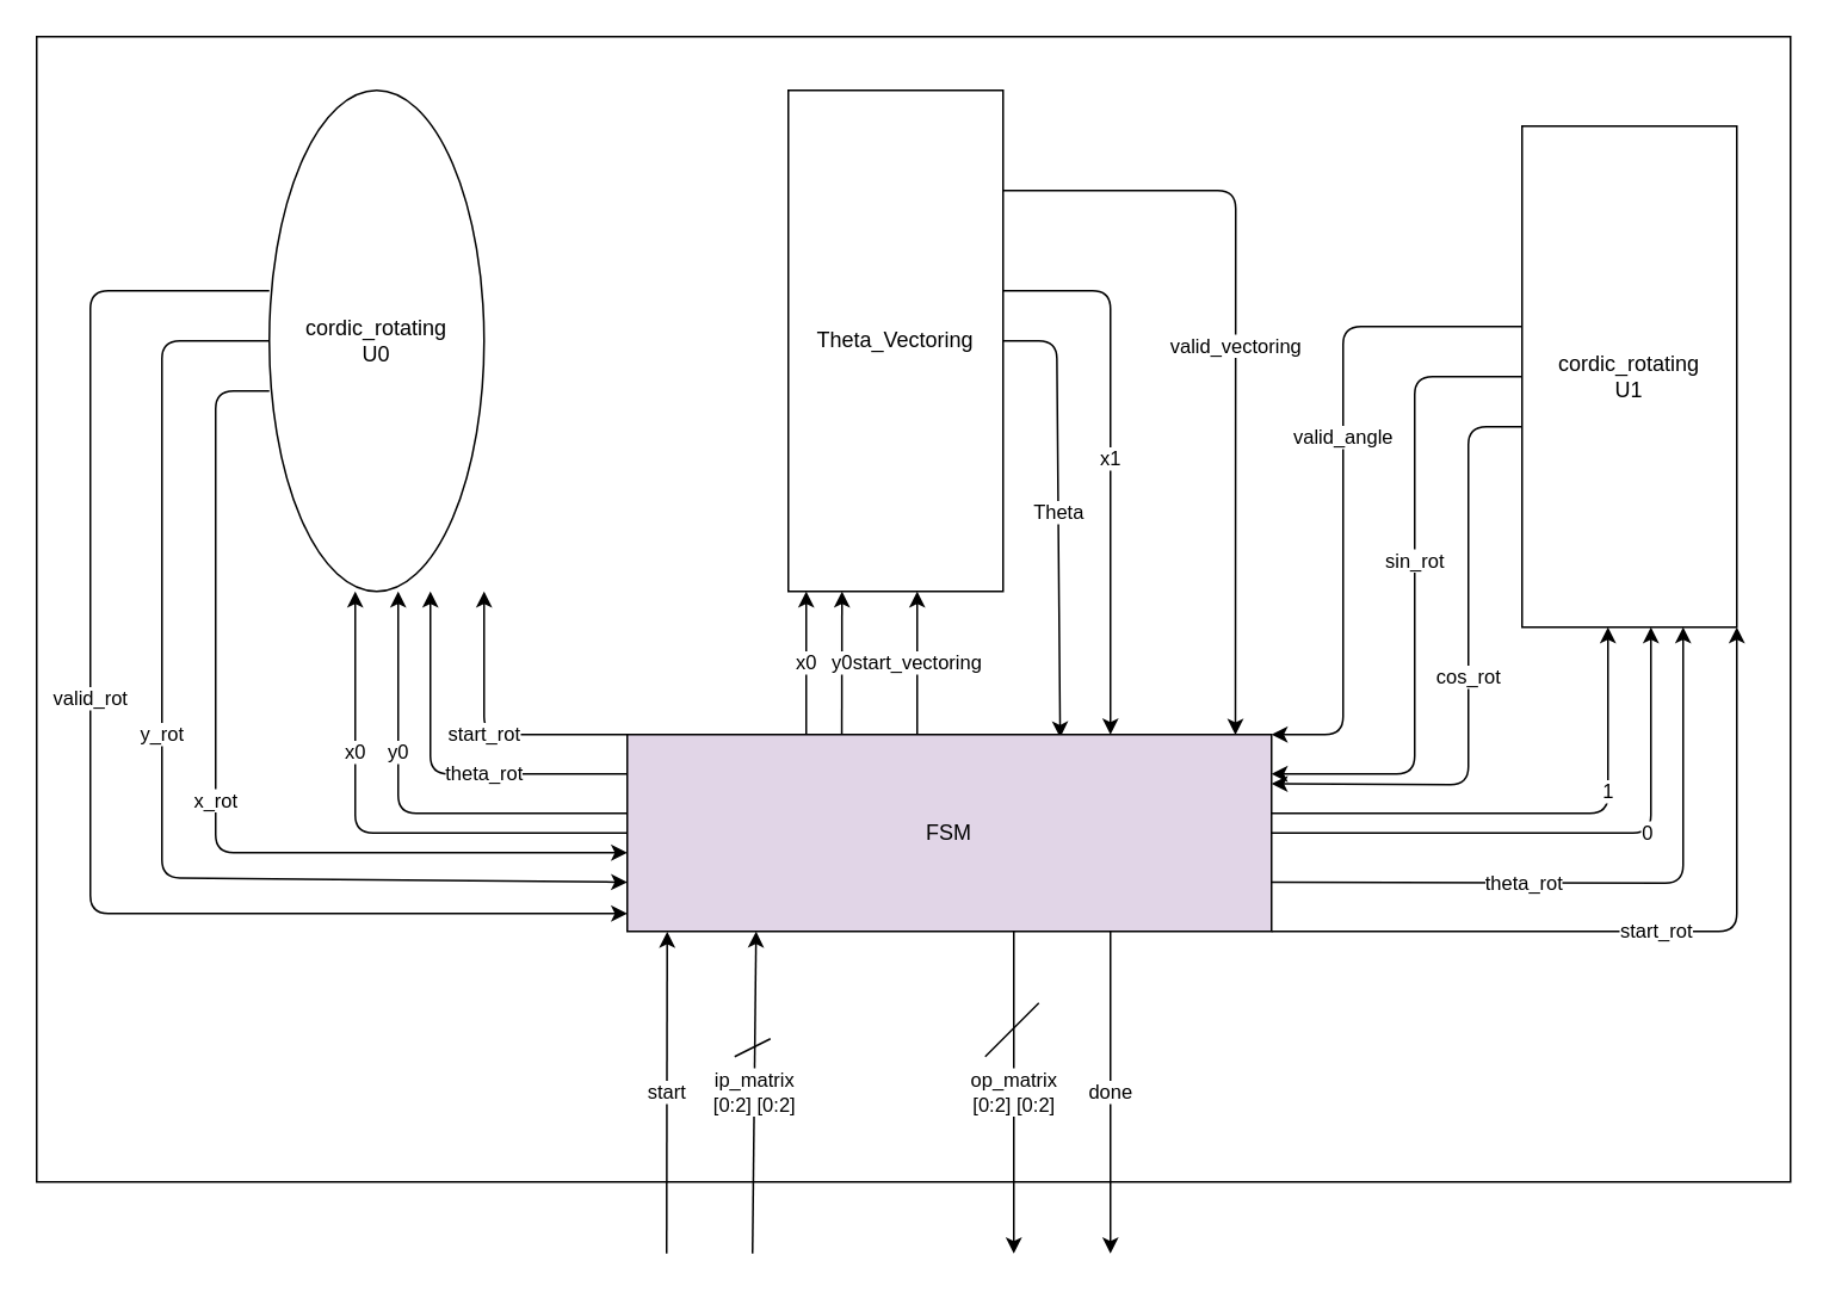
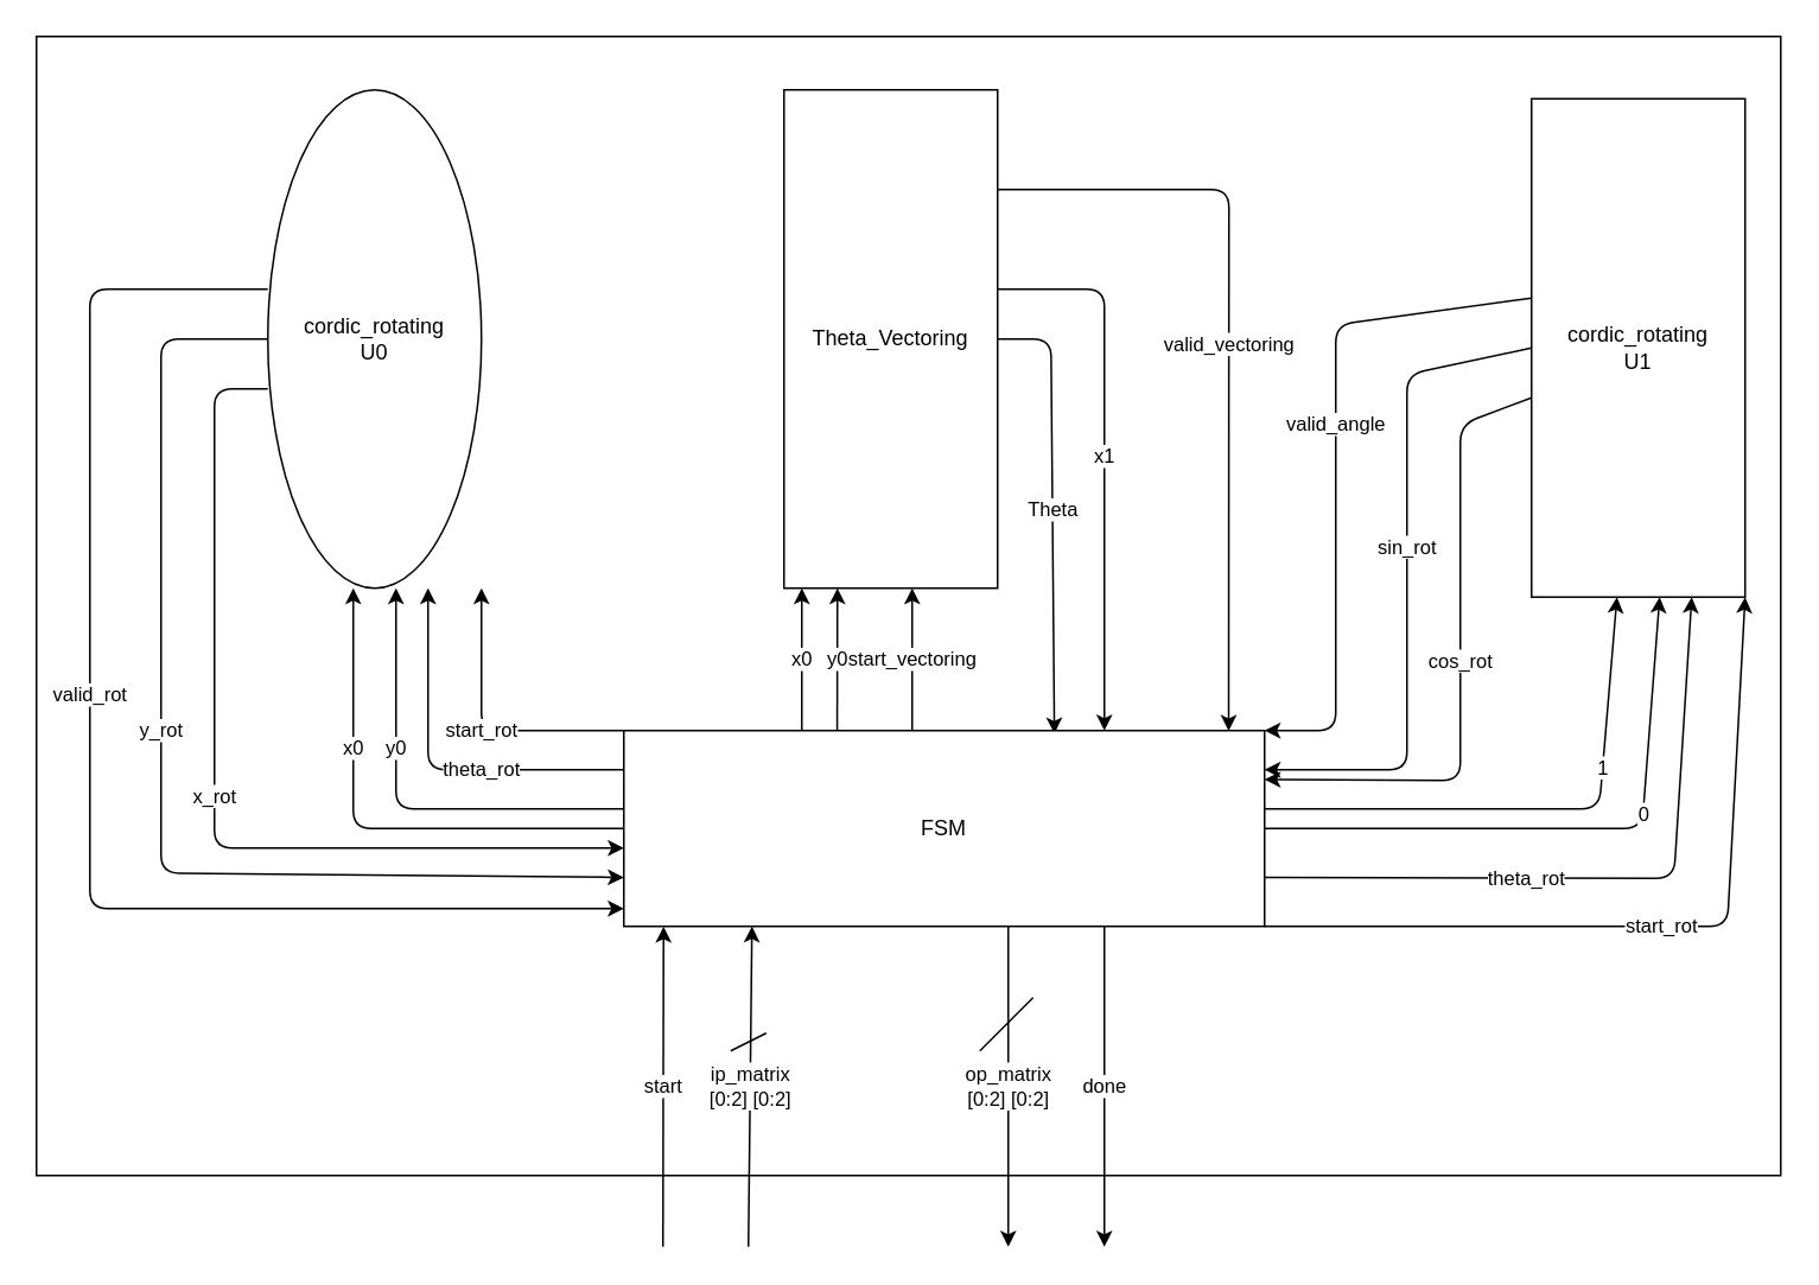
- <mxCell id="30" value="cordic_rotating&lt;br&gt;U1" style="rounded=0;whiteSpace=wrap;html=1;points=[[0,0,0,0,0],[0,0.2,0,0,0],[0,0.25,0,0,0],[0,0.4,0,0,0],[0,0.5,0,0,0],[0,0.6,0,0,0],[0,0.75,0,0,0],[0,0.8,0,0,0],[0,1,0,0,0],[0.2,1,0,0,0],[0.25,0,0,0,0],[0.25,1,0,0,0],[0.4,1,0,0,0],[0.5,0,0,0,0],[0.5,1,0,0,0],[0.6,1,0,0,0],[0.75,0,0,0,0],[0.75,1,0,0,0],[0.8,1,0,0,0],[1,0,0,0,0],[1,0.25,0,0,0],[1,0.5,0,0,0],[1,0.75,0,0,0],[1,1,0,0,0]];direction=east;" parent="1" vertex="1"><mxGeometry x="850" y="70" width="120" height="280" as="geometry" /></mxCell>
+ <mxCell id="30" value="cordic_rotating&lt;br&gt;U1" style="rounded=0;whiteSpace=wrap;html=1;points=[[0,0,0,0,0],[0,0.2,0,0,0],[0,0.25,0,0,0],[0,0.4,0,0,0],[0,0.5,0,0,0],[0,0.6,0,0,0],[0,0.75,0,0,0],[0,0.8,0,0,0],[0,1,0,0,0],[0.2,1,0,0,0],[0.25,0,0,0,0],[0.25,1,0,0,0],[0.4,1,0,0,0],[0.5,0,0,0,0],[0.5,1,0,0,0],[0.6,1,0,0,0],[0.75,0,0,0,0],[0.75,1,0,0,0],[0.8,1,0,0,0],[1,0,0,0,0],[1,0.25,0,0,0],[1,0.5,0,0,0],[1,0.75,0,0,0],[1,1,0,0,0]];direction=east;" parent="1" vertex="1"><mxGeometry x="860" y="55" width="120" height="280" as="geometry" /></mxCell>
- <mxCell id="15" value="FSM" style="rounded=0;whiteSpace=wrap;html=1;points=[[0,0,0,0,0],[0,0.2,0,0,0],[0,0.25,0,0,0],[0,0.4,0,0,0],[0,0.5,0,0,0],[0,0.6,0,0,0],[0,0.75,0,0,0],[0,0.8,0,0,0],[0,1,0,0,0],[0.2,0,0,0,0],[0.2,1,0,0,0],[0.25,0,0,0,0],[0.25,1,0,0,0],[0.4,0,0,0,0],[0.4,1,0,0,0],[0.5,0,0,0,0],[0.5,1,0,0,0],[0.6,0,0,0,0],[0.6,1,0,0,0],[0.75,0,0,0,0],[0.75,1,0,0,0],[0.8,0,0,0,0],[0.8,1,0,0,0],[1,0,0,0,0],[1,0.2,0,0,0],[1,0.25,0,0,0],[1,0.4,0,0,0],[1,0.5,0,0,0],[1,0.6,0,0,0],[1,0.75,0,0,0],[1,0.8,0,0,0],[1,1,0,0,0]];fillColor=#e1d5e7;" parent="1" vertex="1"><mxGeometry x="350" y="410" width="360" height="110" as="geometry" /></mxCell>
+ <mxCell id="15" value="FSM" style="rounded=0;whiteSpace=wrap;html=1;points=[[0,0,0,0,0],[0,0.2,0,0,0],[0,0.25,0,0,0],[0,0.4,0,0,0],[0,0.5,0,0,0],[0,0.6,0,0,0],[0,0.75,0,0,0],[0,0.8,0,0,0],[0,1,0,0,0],[0.2,0,0,0,0],[0.2,1,0,0,0],[0.25,0,0,0,0],[0.25,1,0,0,0],[0.4,0,0,0,0],[0.4,1,0,0,0],[0.5,0,0,0,0],[0.5,1,0,0,0],[0.6,0,0,0,0],[0.6,1,0,0,0],[0.75,0,0,0,0],[0.75,1,0,0,0],[0.8,0,0,0,0],[0.8,1,0,0,0],[1,0,0,0,0],[1,0.2,0,0,0],[1,0.25,0,0,0],[1,0.4,0,0,0],[1,0.5,0,0,0],[1,0.6,0,0,0],[1,0.75,0,0,0],[1,0.8,0,0,0],[1,1,0,0,0]];" parent="1" vertex="1"><mxGeometry x="350" y="410" width="360" height="110" as="geometry" /></mxCell>
